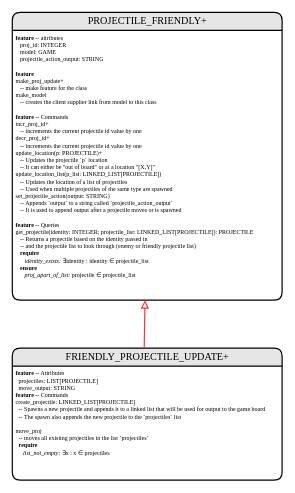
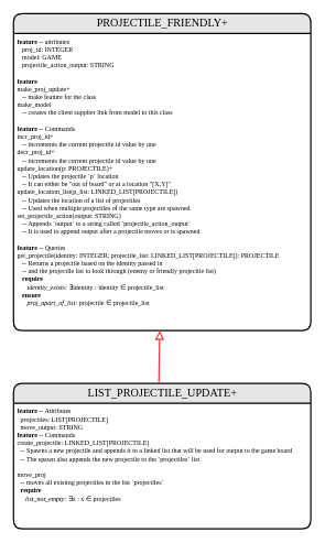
- <mxCell id="5" value="FRIENDLY_PROJECTILE_UPDATE+" style="swimlane;html=1;childLayout=stackLayout;horizontal=1;startSize=30;horizontalStack=0;fillColor=#E6E6E6;fontColor=#000000;rounded=1;fontSize=17;fontStyle=0;strokeWidth=2;resizeParent=0;resizeLast=1;shadow=0;dashed=0;align=center;fontFamily=Verdena;" vertex="1" parent="1"><mxGeometry x="20" y="580" width="450" height="220" as="geometry" /></mxCell>
+ <mxCell id="5" value="LIST_PROJECTILE_UPDATE+" style="swimlane;html=1;childLayout=stackLayout;horizontal=1;startSize=30;horizontalStack=0;fillColor=#E6E6E6;fontColor=#000000;rounded=1;fontSize=17;fontStyle=0;strokeWidth=2;resizeParent=0;resizeLast=1;shadow=0;dashed=0;align=center;fontFamily=Verdena;" vertex="1" parent="1"><mxGeometry x="20" y="580" width="450" height="220" as="geometry" /></mxCell>
